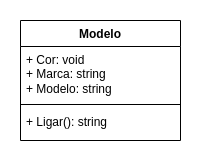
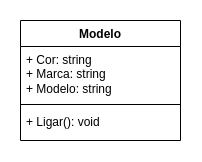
- <mxCell id="3" value="+ Cor: void&lt;br&gt;+ Marca: string&lt;br&gt;+ Modelo: string" style="text;strokeColor=none;fillColor=none;align=left;verticalAlign=top;spacingLeft=4;spacingRight=4;overflow=hidden;rotatable=0;points=[[0,0.5],[1,0.5]];portConstraint=eastwest;whiteSpace=wrap;html=1;" vertex="1" parent="2"><mxGeometry y="26" width="160" height="54" as="geometry" /></mxCell>
+ <mxCell id="3" value="+ Cor: string&lt;br&gt;+ Marca: string&lt;br&gt;+ Modelo: string" style="text;strokeColor=none;fillColor=none;align=left;verticalAlign=top;spacingLeft=4;spacingRight=4;overflow=hidden;rotatable=0;points=[[0,0.5],[1,0.5]];portConstraint=eastwest;whiteSpace=wrap;html=1;" vertex="1" parent="2"><mxGeometry y="26" width="160" height="54" as="geometry" /></mxCell>
- <mxCell id="5" value="+ Ligar(): string" style="text;strokeColor=none;fillColor=none;align=left;verticalAlign=top;spacingLeft=4;spacingRight=4;overflow=hidden;rotatable=0;points=[[0,0.5],[1,0.5]];portConstraint=eastwest;whiteSpace=wrap;html=1;" vertex="1" parent="2"><mxGeometry y="88" width="160" height="32" as="geometry" /></mxCell>
+ <mxCell id="5" value="+ Ligar(): void" style="text;strokeColor=none;fillColor=none;align=left;verticalAlign=top;spacingLeft=4;spacingRight=4;overflow=hidden;rotatable=0;points=[[0,0.5],[1,0.5]];portConstraint=eastwest;whiteSpace=wrap;html=1;" vertex="1" parent="2"><mxGeometry y="88" width="160" height="32" as="geometry" /></mxCell>
